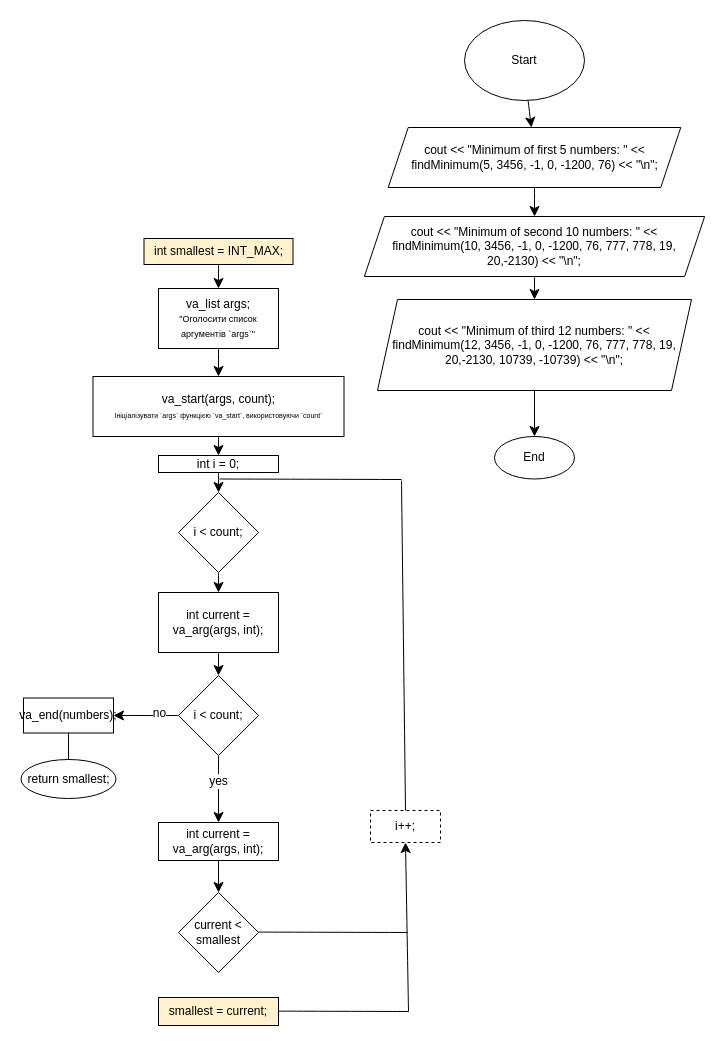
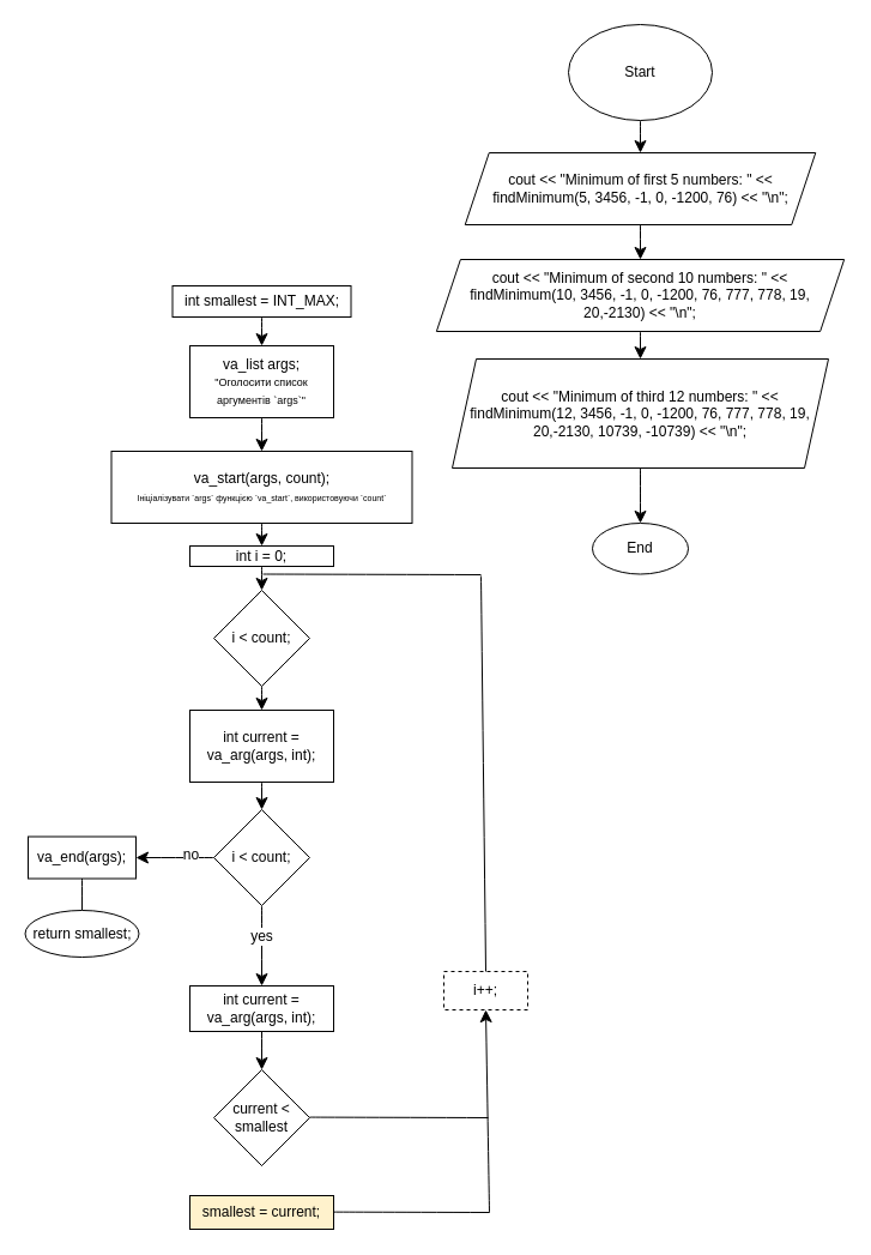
- <mxCell id="5" value="Start" style="ellipse;whiteSpace=wrap;html=1;" vertex="1" parent="1"><mxGeometry x="464" y="20" width="120" height="80" as="geometry" /></mxCell>
+ <mxCell id="5" value="Start" style="ellipse;whiteSpace=wrap;html=1;" vertex="1" parent="1"><mxGeometry x="474" y="20" width="120" height="80" as="geometry" /></mxCell>
- <mxCell id="3" value="int smallest = INT_MAX;" style="whiteSpace=wrap;html=1;fillColor=#fff2cc;" vertex="1" parent="1"><mxGeometry x="143.5" y="238" width="149" height="26" as="geometry" /></mxCell>
+ <mxCell id="3" value="int smallest = INT_MAX;" style="whiteSpace=wrap;html=1;" vertex="1" parent="1"><mxGeometry x="143.5" y="238" width="149" height="26" as="geometry" /></mxCell>
- <mxCell id="29" value="va_end(numbers);" style="rounded=0;whiteSpace=wrap;html=1;" vertex="1" parent="1"><mxGeometry x="23" y="697.5" width="90" height="35" as="geometry" /></mxCell>
+ <mxCell id="29" value="va_end(args);" style="rounded=0;whiteSpace=wrap;html=1;" vertex="1" parent="1"><mxGeometry x="23" y="697.5" width="90" height="35" as="geometry" /></mxCell>
